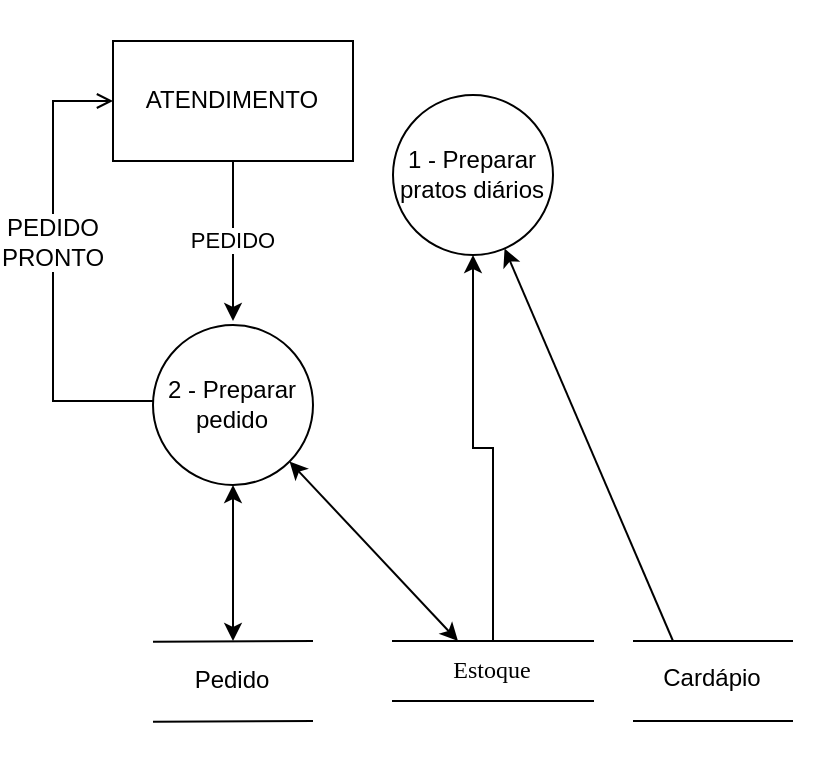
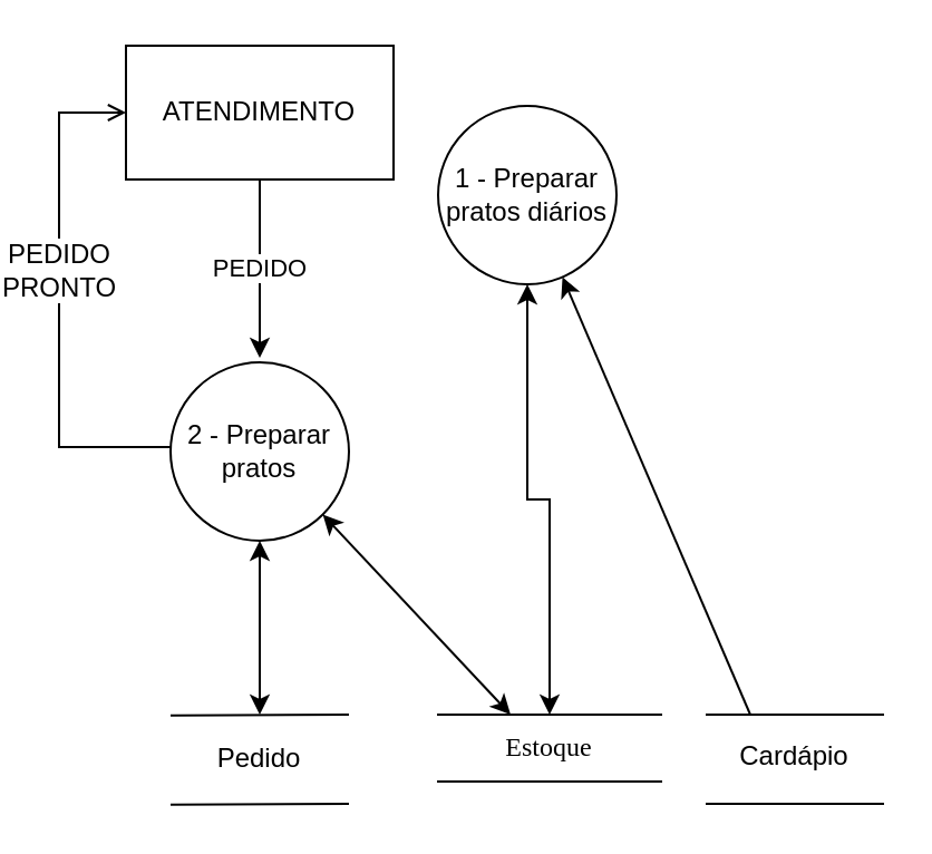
- <mxCell id="4" value="2 -&amp;nbsp;Preparar pedido" style="ellipse;whiteSpace=wrap;html=1;aspect=fixed;" parent="1" vertex="1"><mxGeometry x="70" y="162" width="80" height="80" as="geometry" /></mxCell>
+ <mxCell id="4" value="2 -&amp;nbsp;Preparar pratos" style="ellipse;whiteSpace=wrap;html=1;aspect=fixed;" parent="1" vertex="1"><mxGeometry x="70" y="162" width="80" height="80" as="geometry" /></mxCell>
- <mxCell id="5" style="edgeStyle=orthogonalEdgeStyle;rounded=0;orthogonalLoop=1;jettySize=auto;html=1;entryX=0.5;entryY=0;entryDx=0;entryDy=0;startArrow=classic;startFill=1;endArrow=none;" edge="1" parent="1" source="6" target="7"><mxGeometry relative="1" as="geometry" /></mxCell>
+ <mxCell id="5" style="edgeStyle=orthogonalEdgeStyle;rounded=0;orthogonalLoop=1;jettySize=auto;html=1;entryX=0.5;entryY=0;entryDx=0;entryDy=0;startArrow=classic;startFill=1;" edge="1" parent="1" source="6" target="7"><mxGeometry relative="1" as="geometry" /></mxCell>
